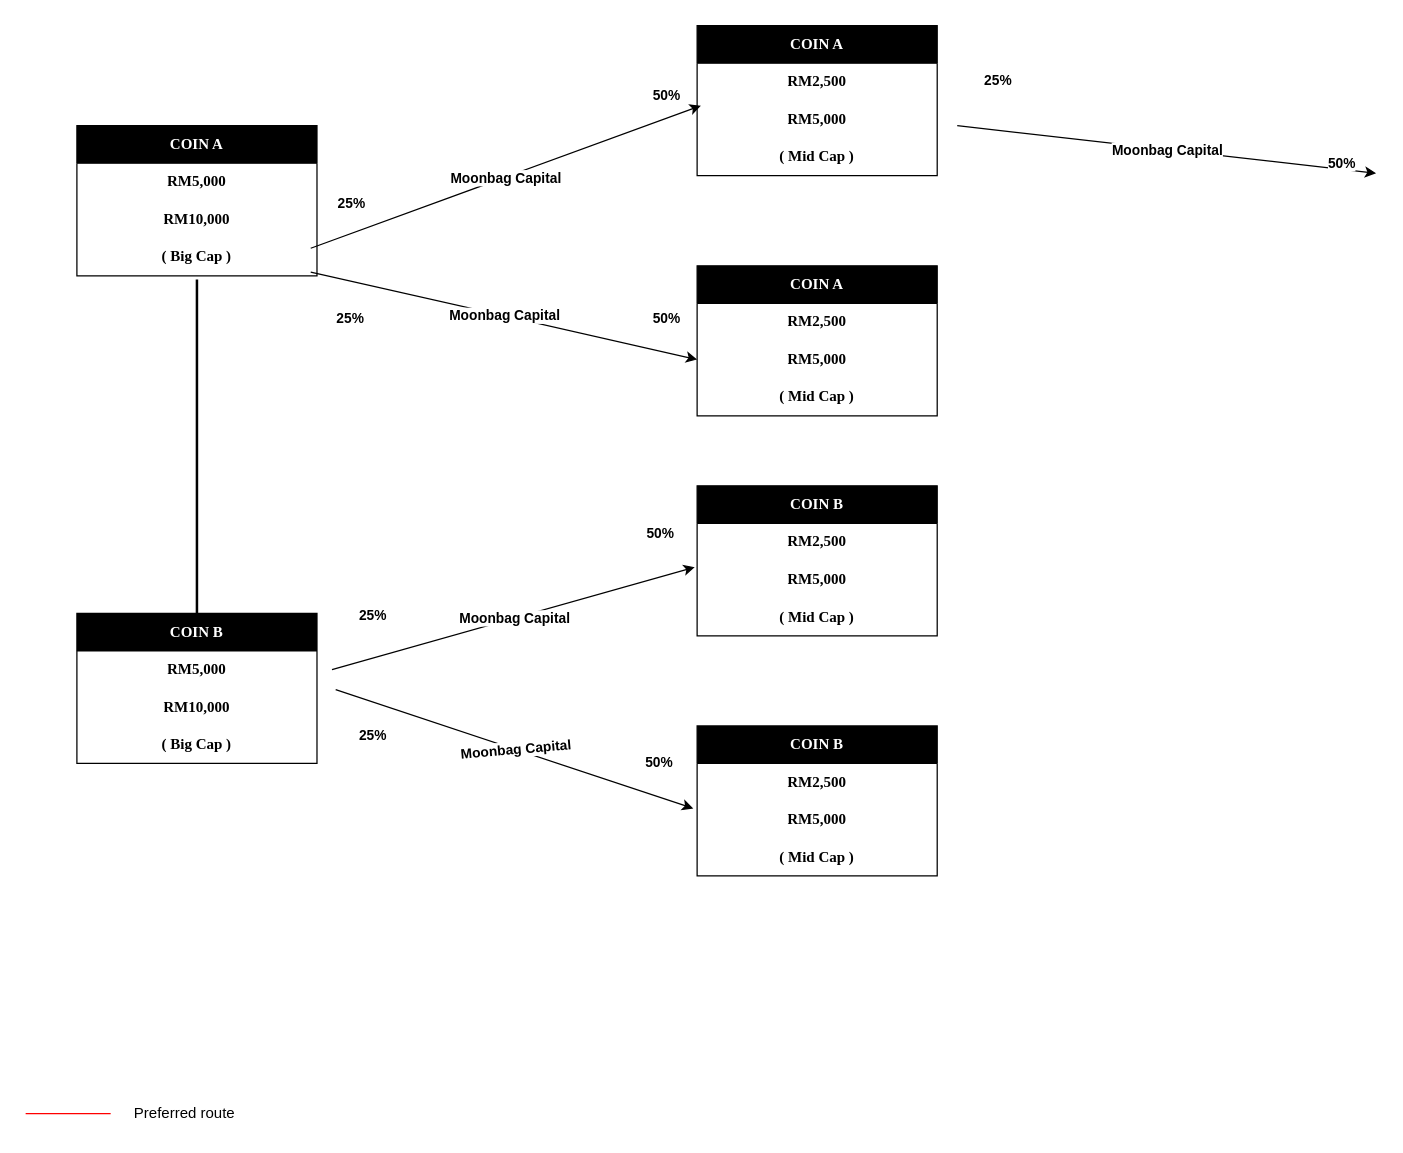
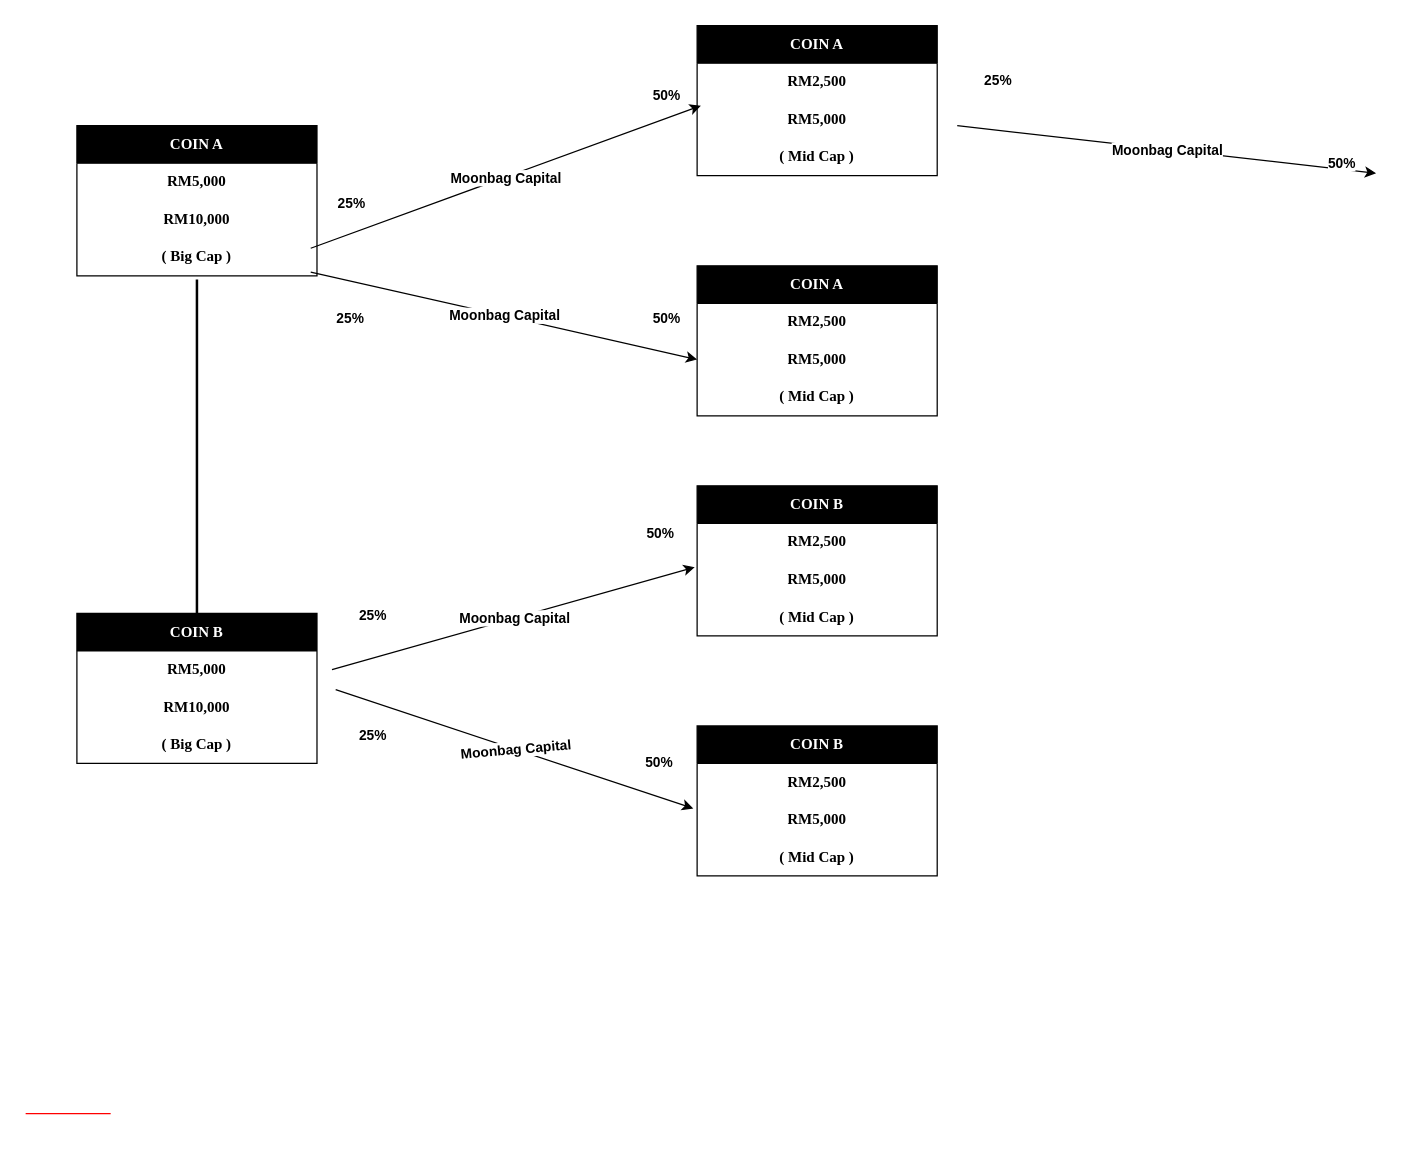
- <mxCell id="3" value="Preferred route" style="text;html=1;strokeColor=none;fillColor=none;align=left;verticalAlign=middle;whiteSpace=wrap;rounded=0;shadow=1;fontSize=12;" parent="1" vertex="1"><mxGeometry x="105" y="880" width="143" height="20" as="geometry" /></mxCell>
